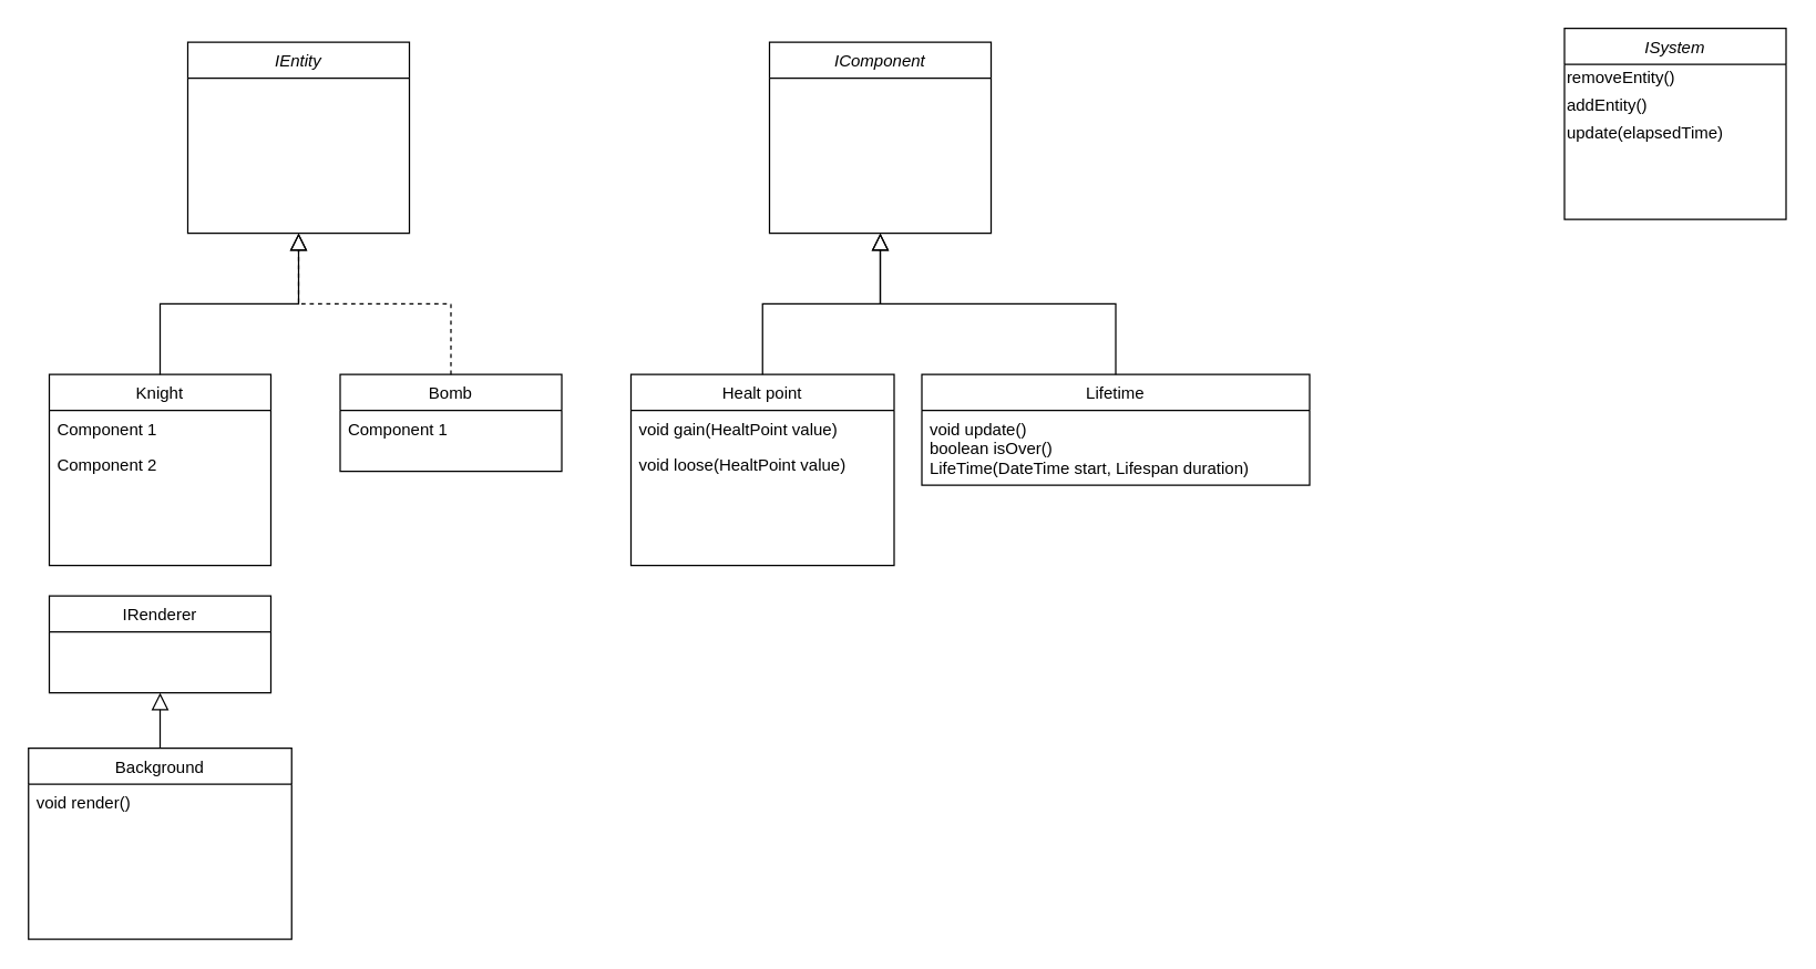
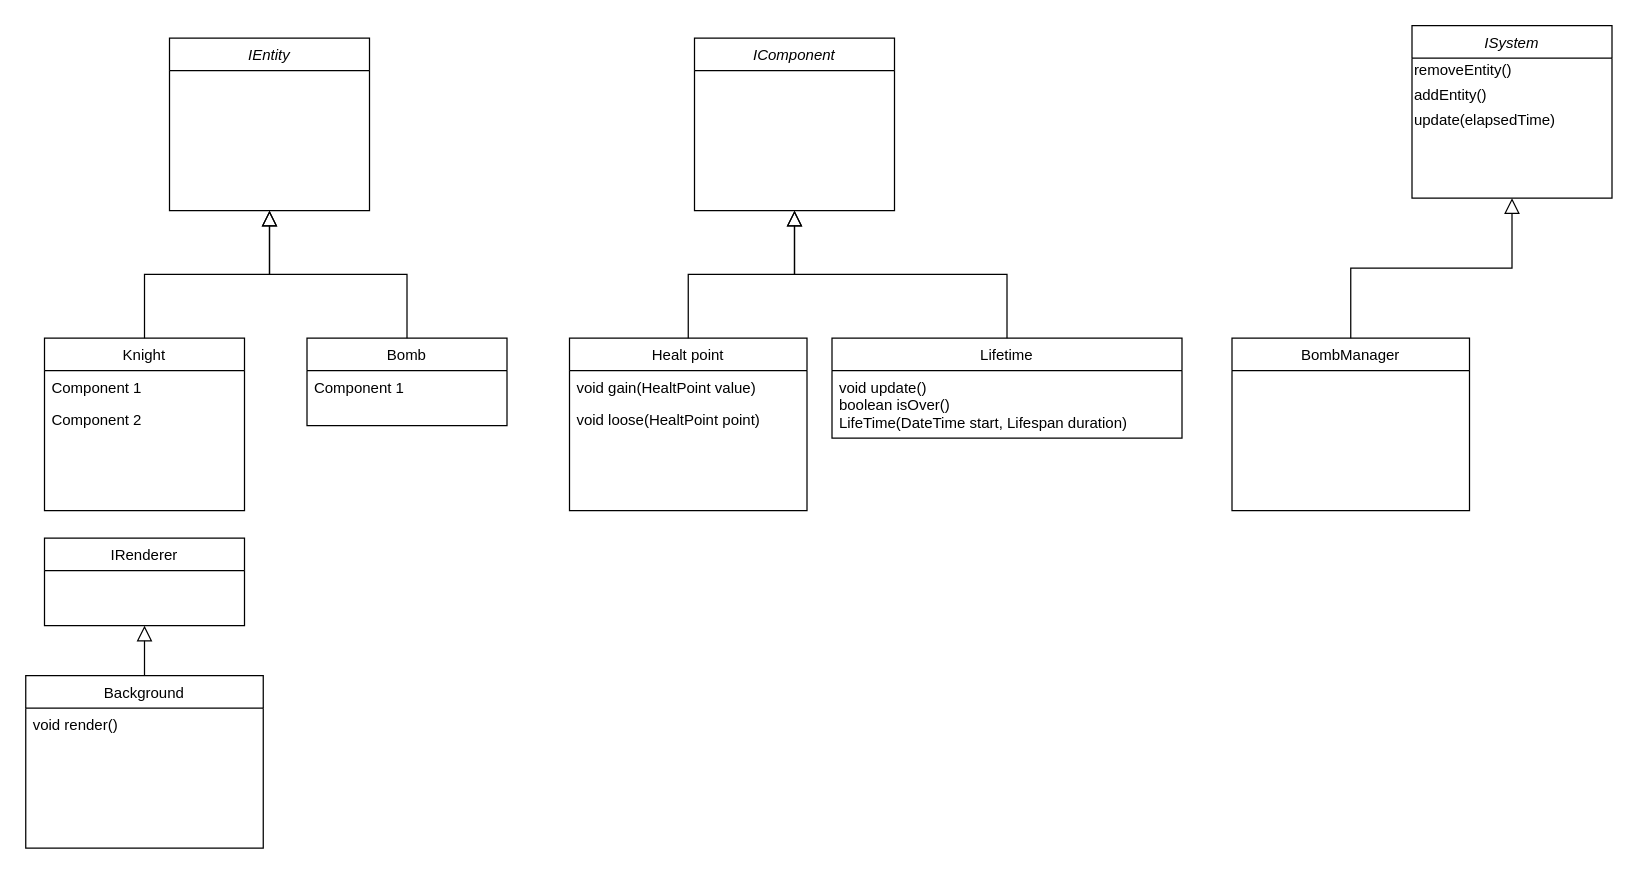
+ <mxCell id="23" value="" style="endArrow=block;endSize=10;endFill=0;shadow=0;strokeWidth=1;rounded=0;edgeStyle=elbowEdgeStyle;elbow=vertical;" edge="1" parent="1" source="22" target="18"><mxGeometry width="160" relative="1" as="geometry"><mxPoint x="1065" y="113" as="sourcePoint" /><mxPoint x="1065" y="113" as="targetPoint" /></mxGeometry></mxCell>
- <mxCell id="9" value="" style="endArrow=block;endSize=10;endFill=0;shadow=0;strokeWidth=1;rounded=0;edgeStyle=elbowEdgeStyle;elbow=vertical;dashed=1;" parent="1" source="7" target="2" edge="1"><mxGeometry width="160" relative="1" as="geometry"><mxPoint x="125" y="283" as="sourcePoint" /><mxPoint x="225" y="181" as="targetPoint" /></mxGeometry></mxCell>
+ <mxCell id="9" value="" style="endArrow=block;endSize=10;endFill=0;shadow=0;strokeWidth=1;rounded=0;edgeStyle=elbowEdgeStyle;elbow=vertical;" parent="1" source="7" target="2" edge="1"><mxGeometry width="160" relative="1" as="geometry"><mxPoint x="125" y="283" as="sourcePoint" /><mxPoint x="225" y="181" as="targetPoint" /></mxGeometry></mxCell>
- <mxCell id="13" value="void loose(HealtPoint value)" style="text;align=left;verticalAlign=top;spacingLeft=4;spacingRight=4;overflow=hidden;rotatable=0;points=[[0,0.5],[1,0.5]];portConstraint=eastwest;rounded=0;shadow=0;html=0;" vertex="1" parent="11"><mxGeometry y="52" width="190" height="26" as="geometry" /></mxCell>
+ <mxCell id="13" value="void loose(HealtPoint point)" style="text;align=left;verticalAlign=top;spacingLeft=4;spacingRight=4;overflow=hidden;rotatable=0;points=[[0,0.5],[1,0.5]];portConstraint=eastwest;rounded=0;shadow=0;html=0;" vertex="1" parent="11"><mxGeometry y="52" width="190" height="26" as="geometry" /></mxCell>
+ <mxCell id="22" value="BombManager" style="swimlane;fontStyle=0;align=center;verticalAlign=top;childLayout=stackLayout;horizontal=1;startSize=26;horizontalStack=0;resizeParent=1;resizeLast=0;collapsible=1;marginBottom=0;rounded=0;shadow=0;strokeWidth=1;" vertex="1" parent="1"><mxGeometry x="985" y="270" width="190" height="138" as="geometry"><mxRectangle x="130" y="380" width="160" height="26" as="alternateBounds" /></mxGeometry></mxCell>
